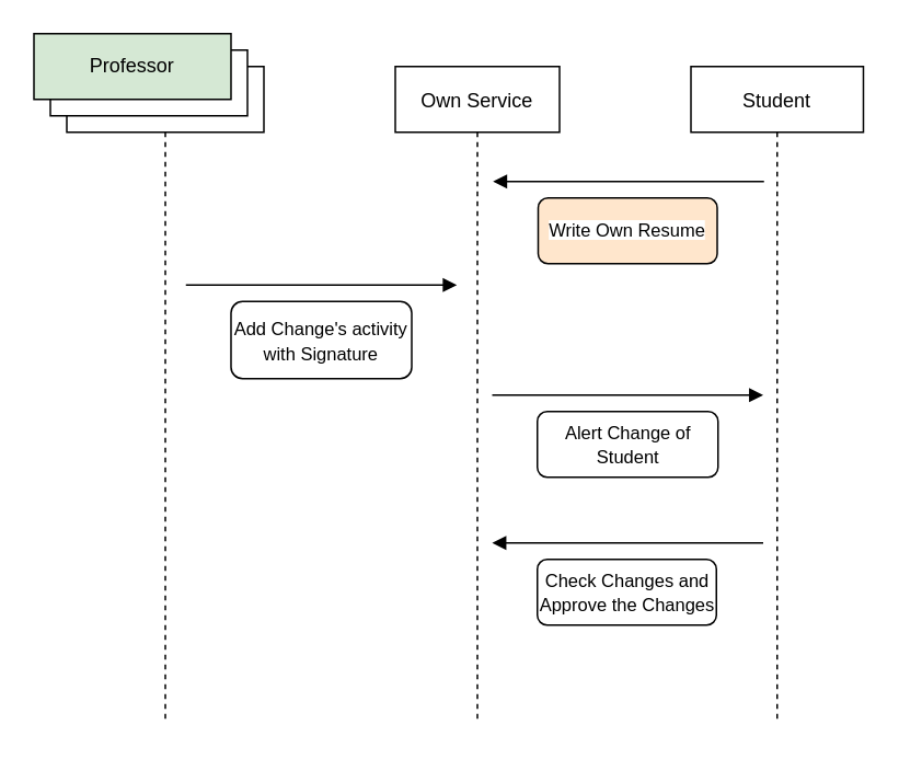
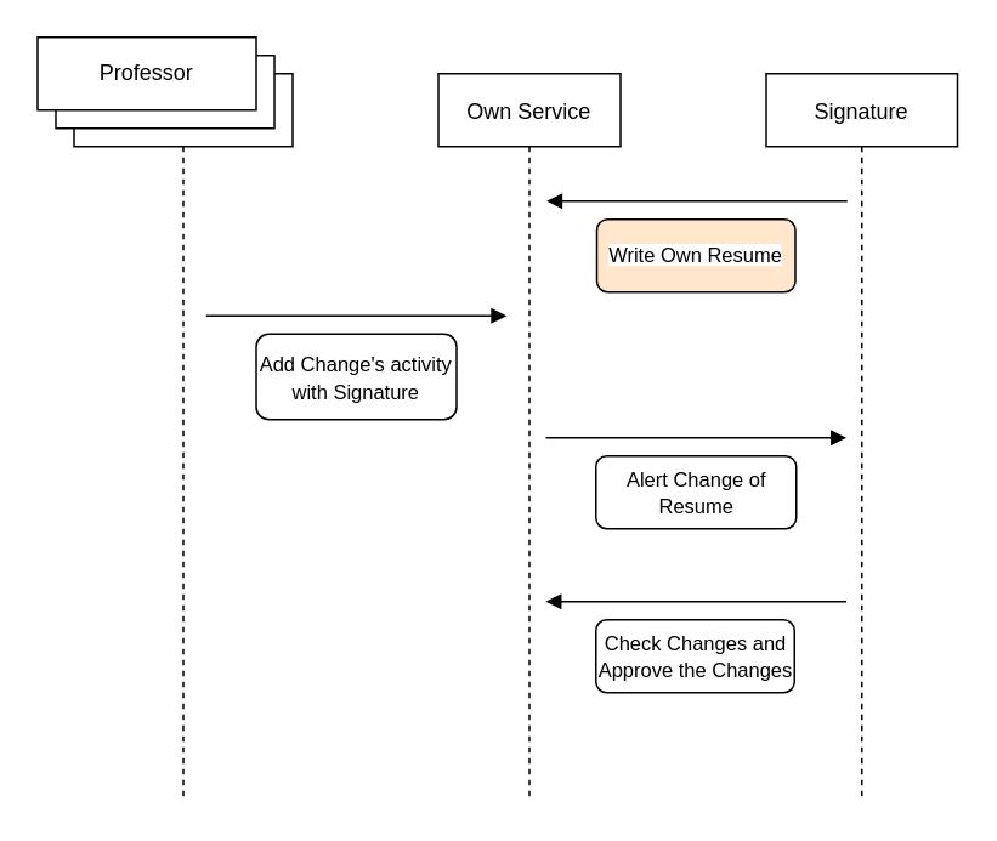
- <mxCell id="4" value="Professor" style="rounded=0;whiteSpace=wrap;html=1;fillColor=#d5e8d4;" vertex="1" parent="2"><mxGeometry x="-20" y="-20" width="120" height="40" as="geometry" /></mxCell>
+ <mxCell id="4" value="Professor" style="rounded=0;whiteSpace=wrap;html=1;" vertex="1" parent="2"><mxGeometry x="-20" y="-20" width="120" height="40" as="geometry" /></mxCell>
- <mxCell id="7" value="Student" style="shape=umlLifeline;perimeter=lifelinePerimeter;container=1;collapsible=0;recursiveResize=0;rounded=0;shadow=0;strokeWidth=1;" vertex="1" parent="1"><mxGeometry x="420" y="40" width="105" height="400" as="geometry" /></mxCell>
+ <mxCell id="7" value="Signature" style="shape=umlLifeline;perimeter=lifelinePerimeter;container=1;collapsible=0;recursiveResize=0;rounded=0;shadow=0;strokeWidth=1;" vertex="1" parent="1"><mxGeometry x="420" y="40" width="105" height="400" as="geometry" /></mxCell>
- <mxCell id="12" value="&lt;span style=&quot;color: rgb(0 , 0 , 0) ; font-family: &amp;#34;helvetica&amp;#34; ; font-size: 11px ; font-style: normal ; font-weight: 400 ; letter-spacing: normal ; text-align: center ; text-indent: 0px ; text-transform: none ; word-spacing: 0px ; background-color: rgb(255 , 255 , 255) ; display: inline ; float: none&quot;&gt;Alert Change of Student&lt;br&gt;&lt;/span&gt;" style="rounded=1;whiteSpace=wrap;html=1;" vertex="1" parent="1"><mxGeometry x="326.5" y="250" width="110" height="40" as="geometry" /></mxCell>
+ <mxCell id="12" value="&lt;span style=&quot;color: rgb(0 , 0 , 0) ; font-family: &amp;#34;helvetica&amp;#34; ; font-size: 11px ; font-style: normal ; font-weight: 400 ; letter-spacing: normal ; text-align: center ; text-indent: 0px ; text-transform: none ; word-spacing: 0px ; background-color: rgb(255 , 255 , 255) ; display: inline ; float: none&quot;&gt;Alert Change of Resume&lt;br&gt;&lt;/span&gt;" style="rounded=1;whiteSpace=wrap;html=1;" vertex="1" parent="1"><mxGeometry x="326.5" y="250" width="110" height="40" as="geometry" /></mxCell>
